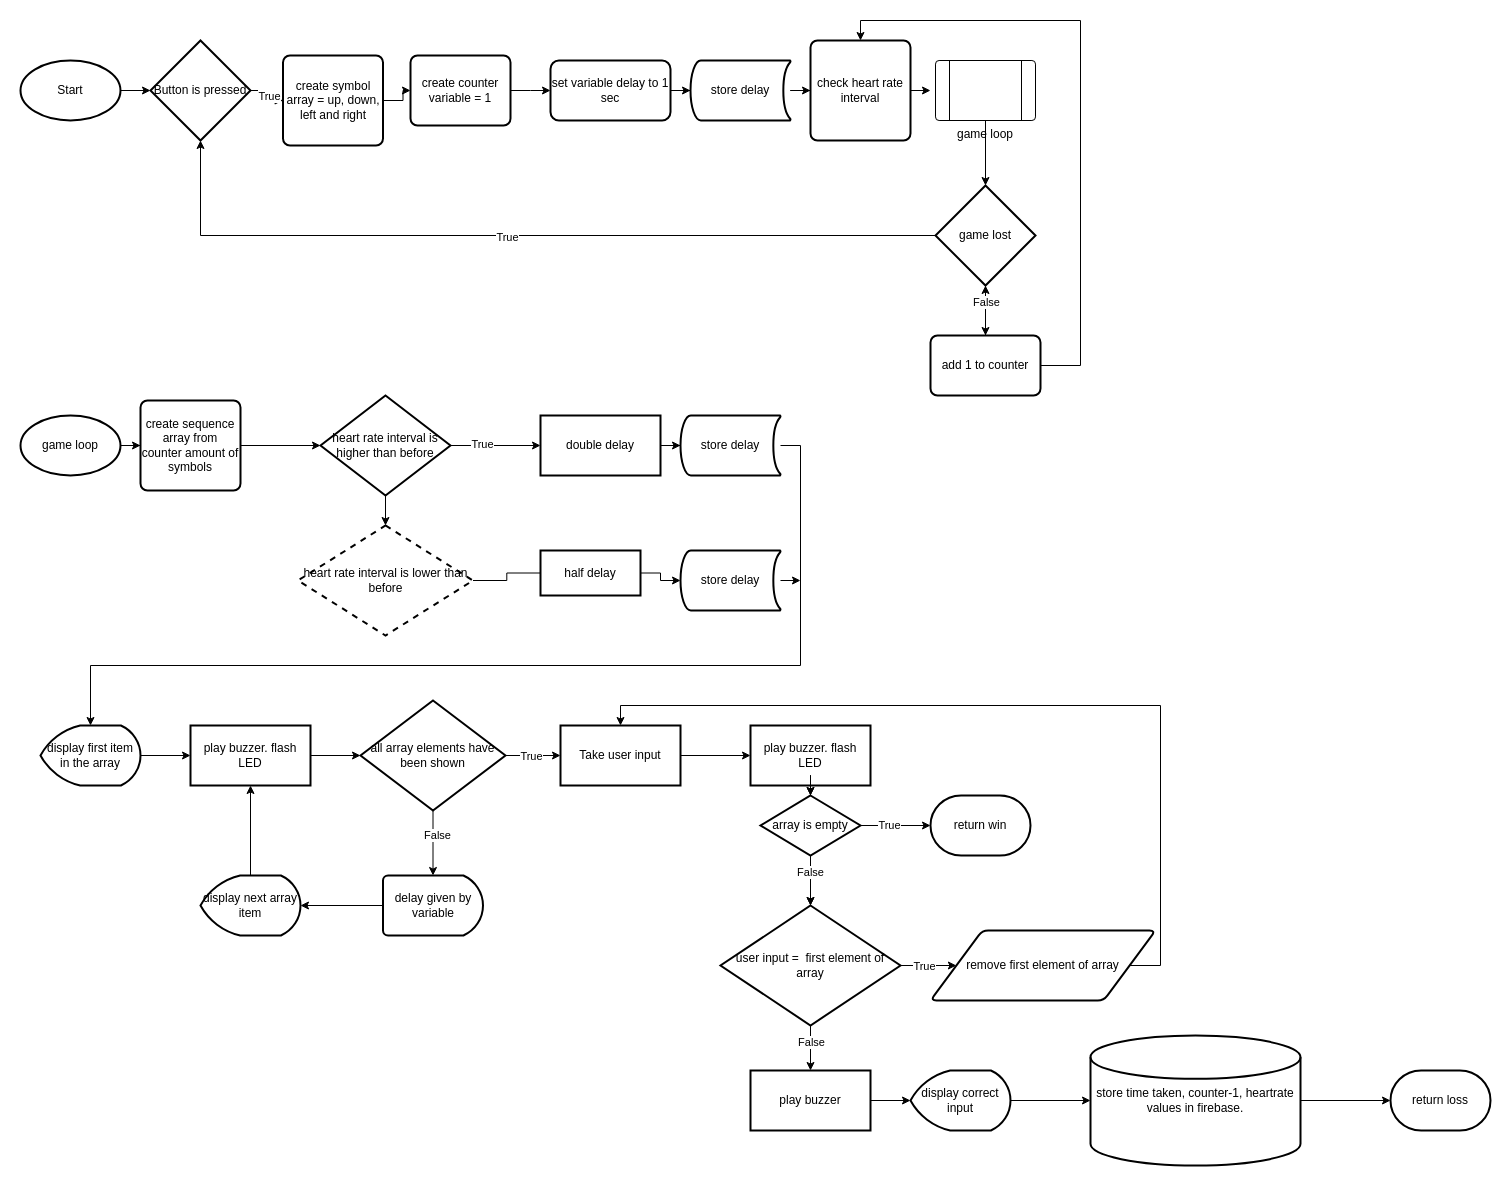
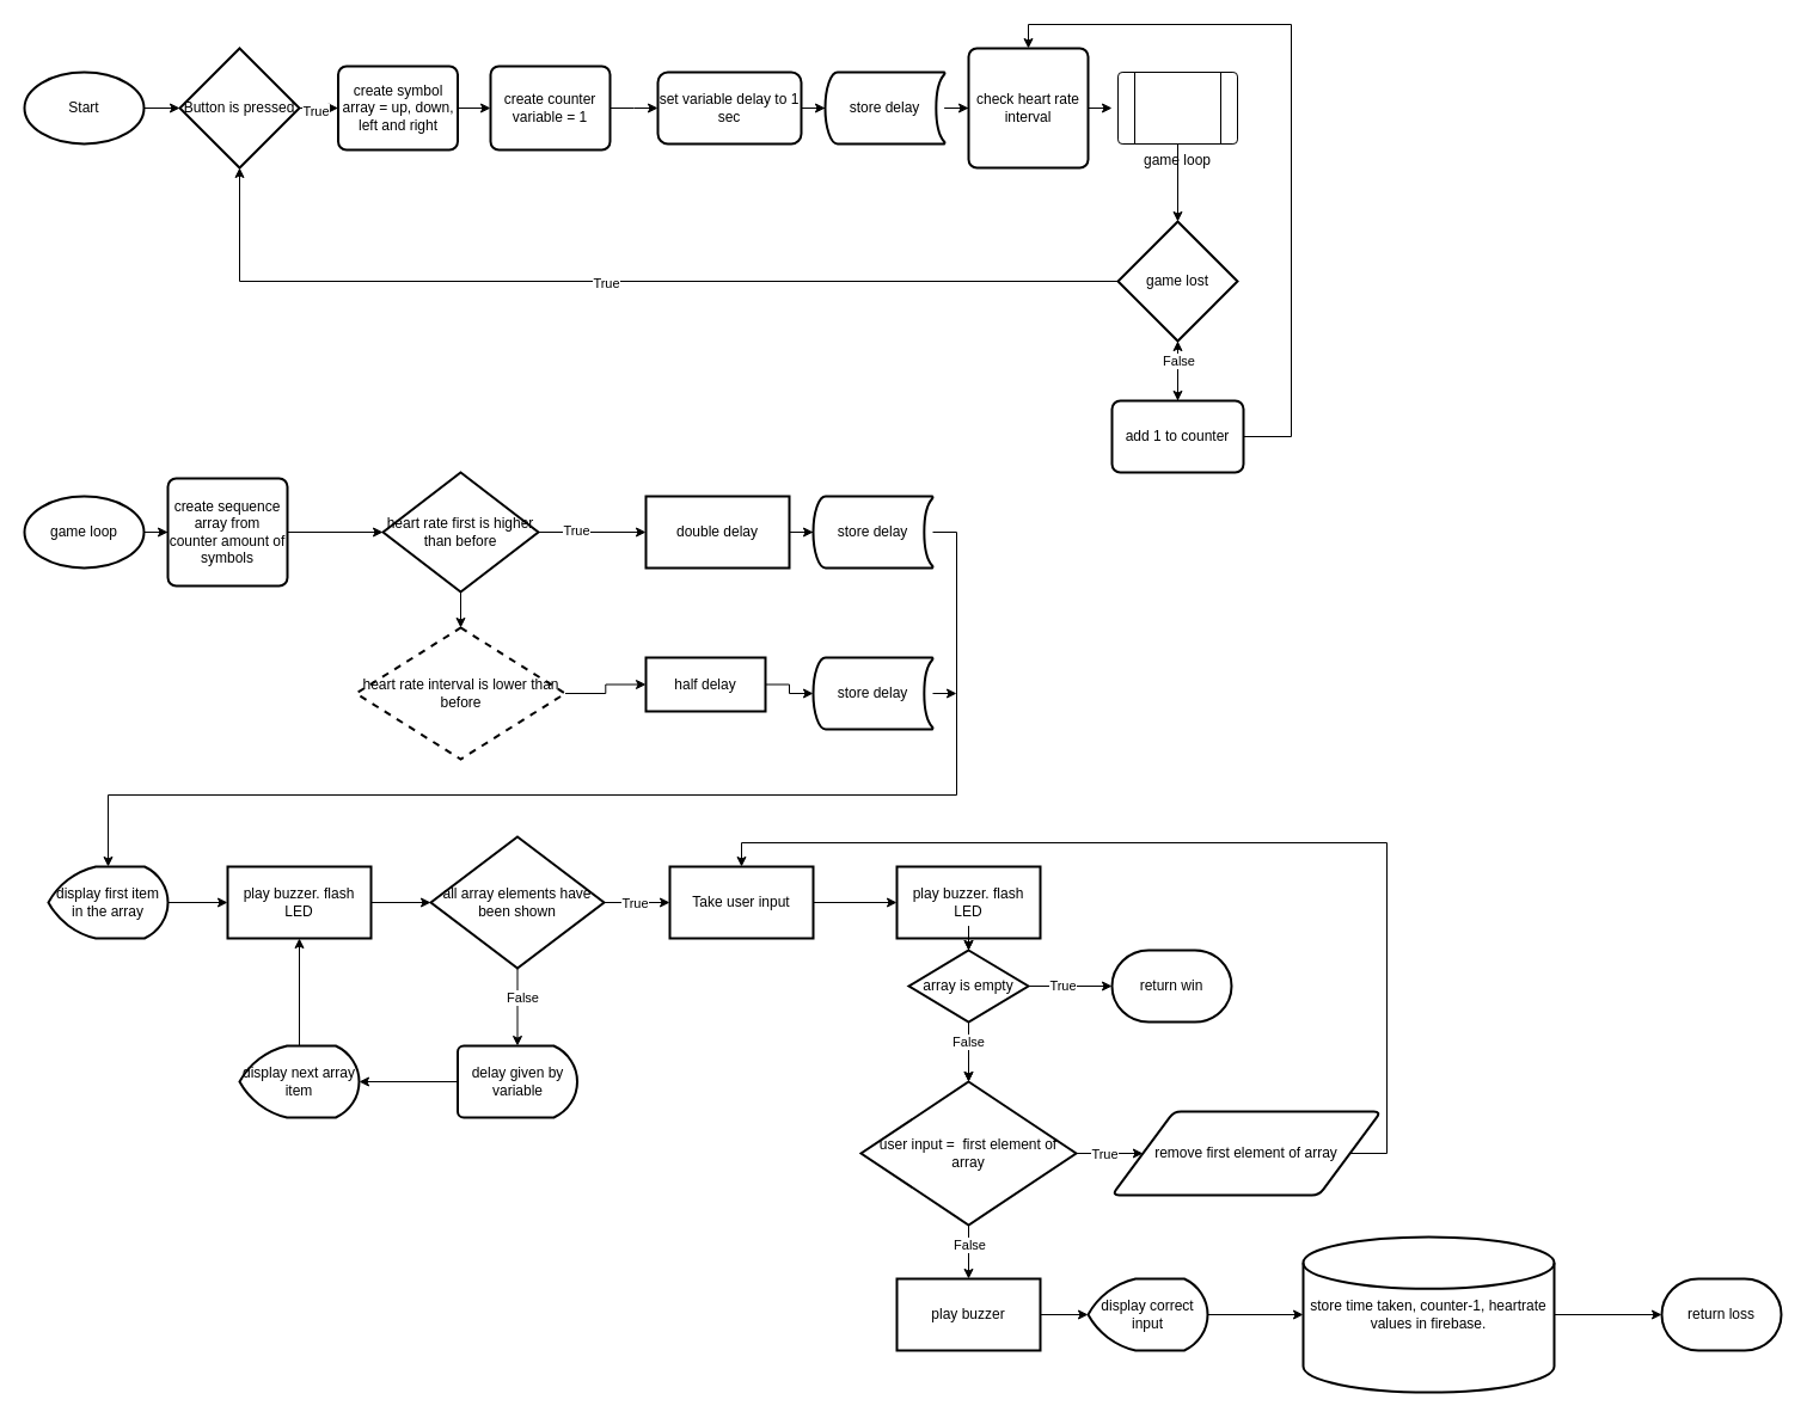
- <mxCell id="5" value="create symbol array = up, down, left and right" style="rounded=1;whiteSpace=wrap;html=1;absoluteArcSize=1;arcSize=14;strokeWidth=2;" parent="1" vertex="1"><mxGeometry x="282.5" y="55" width="100" height="90" as="geometry" /></mxCell>
+ <mxCell id="5" value="create symbol array = up, down, left and right" style="rounded=1;whiteSpace=wrap;html=1;absoluteArcSize=1;arcSize=14;strokeWidth=2;" parent="1" vertex="1"><mxGeometry x="282.5" y="55" width="100" height="70" as="geometry" /></mxCell>
- <mxCell id="31" value="heart rate interval is higher than before" style="strokeWidth=2;html=1;shape=mxgraph.flowchart.decision;whiteSpace=wrap;" parent="1" vertex="1"><mxGeometry x="320" y="395" width="130" height="100" as="geometry" /></mxCell>
+ <mxCell id="31" value="heart rate first is higher than before" style="strokeWidth=2;html=1;shape=mxgraph.flowchart.decision;whiteSpace=wrap;" parent="1" vertex="1"><mxGeometry x="320" y="395" width="130" height="100" as="geometry" /></mxCell>
- <mxCell id="54" style="edgeStyle=orthogonalEdgeStyle;rounded=0;orthogonalLoop=1;jettySize=auto;html=1;endArrow=none;" parent="1" source="55" target="37" edge="1"><mxGeometry relative="1" as="geometry" /></mxCell>
+ <mxCell id="54" style="edgeStyle=orthogonalEdgeStyle;rounded=0;orthogonalLoop=1;jettySize=auto;html=1;" parent="1" source="55" target="37" edge="1"><mxGeometry relative="1" as="geometry" /></mxCell>
